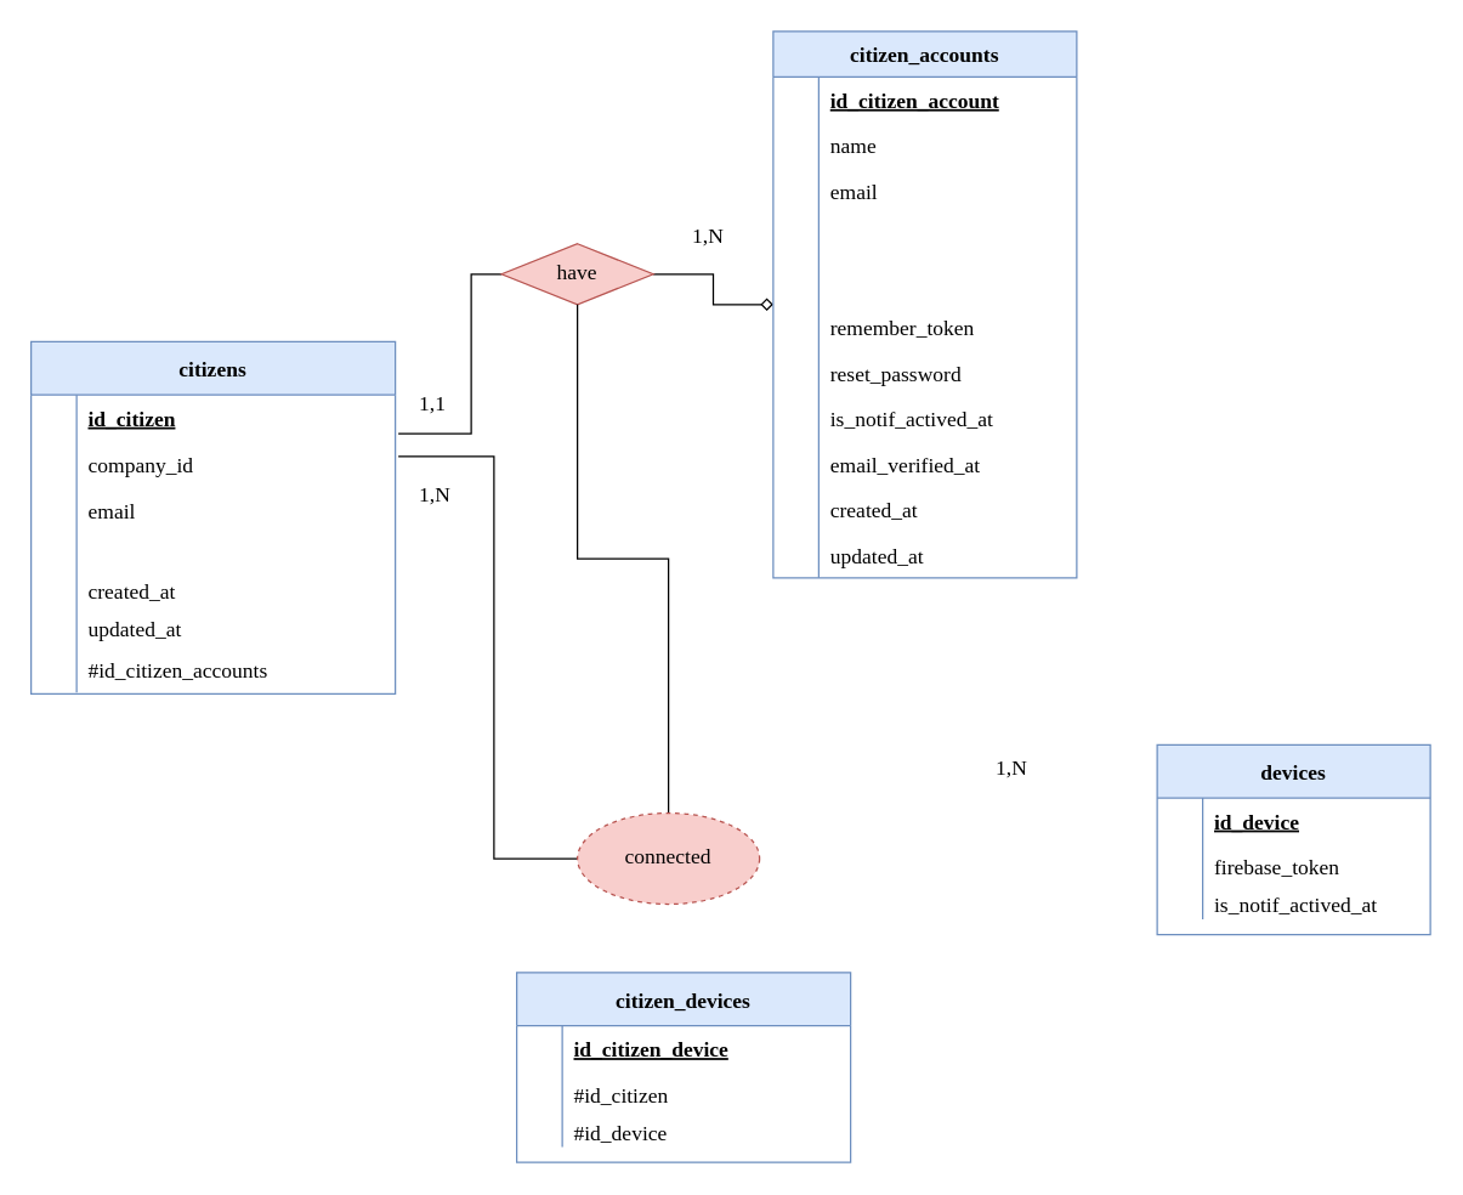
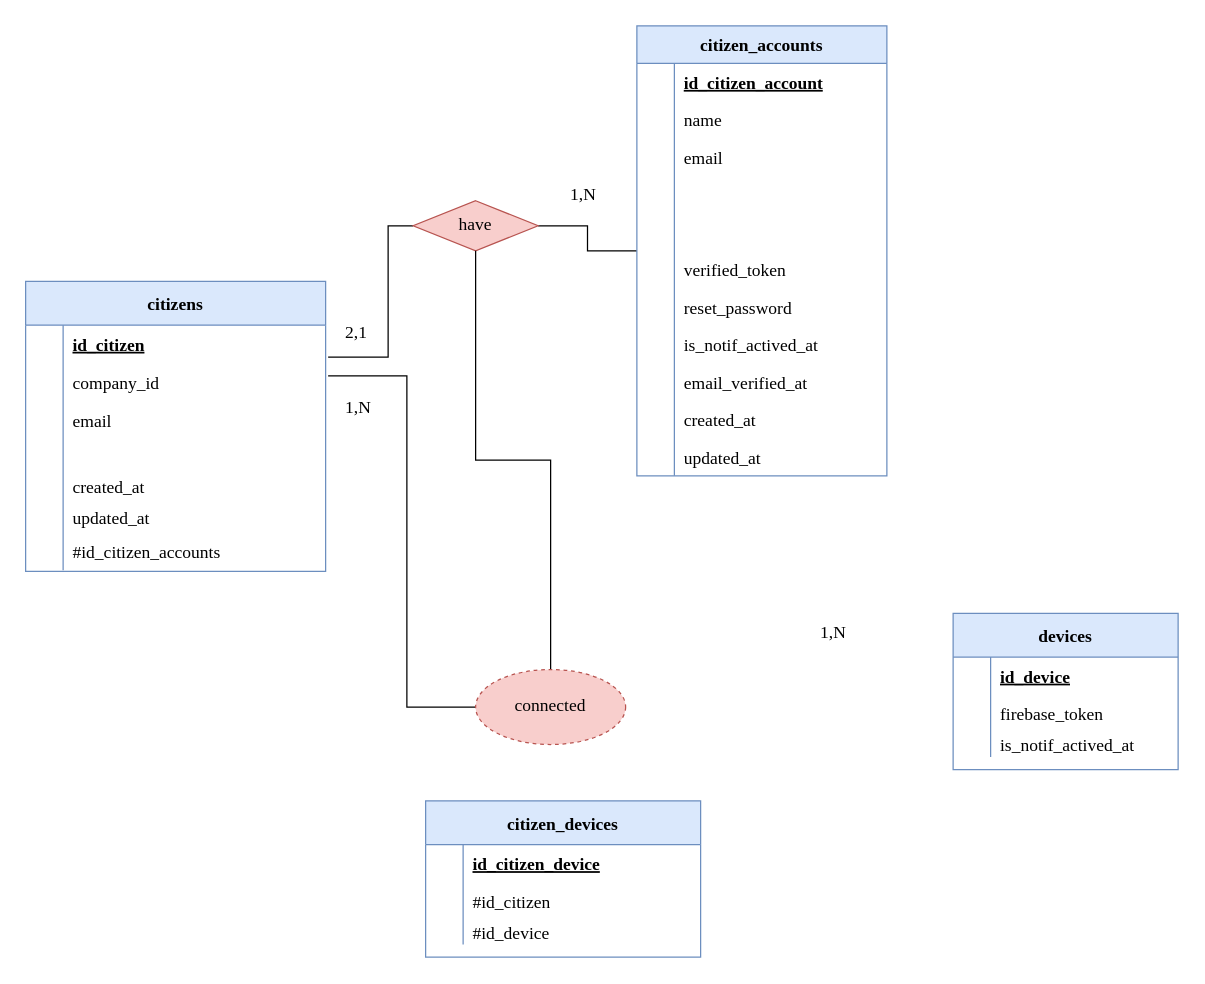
- <mxCell id="3" style="edgeStyle=orthogonalEdgeStyle;rounded=0;orthogonalLoop=1;jettySize=auto;html=1;fontFamily=Verdana;fontSize=14;endArrow=diamond;endFill=0;" parent="1" source="4" target="16" edge="1"><mxGeometry relative="1" as="geometry" /></mxCell>
+ <mxCell id="3" style="edgeStyle=orthogonalEdgeStyle;rounded=0;orthogonalLoop=1;jettySize=auto;html=1;fontFamily=Verdana;fontSize=14;endArrow=none;endFill=0;" parent="1" source="4" target="16" edge="1"><mxGeometry relative="1" as="geometry" /></mxCell>
- <mxCell id="32" value="remember_token" style="shape=partialRectangle;connectable=0;fillColor=none;top=0;left=0;bottom=0;right=0;align=left;spacingLeft=6;overflow=hidden;fontSize=14;fontFamily=Verdana;" parent="30" vertex="1"><mxGeometry x="30" width="170" height="30" as="geometry"><mxRectangle width="170" height="30" as="alternateBounds" /></mxGeometry></mxCell>
+ <mxCell id="32" value="verified_token" style="shape=partialRectangle;connectable=0;fillColor=none;top=0;left=0;bottom=0;right=0;align=left;spacingLeft=6;overflow=hidden;fontSize=14;fontFamily=Verdana;" parent="30" vertex="1"><mxGeometry x="30" width="170" height="30" as="geometry"><mxRectangle width="170" height="30" as="alternateBounds" /></mxGeometry></mxCell>
- <mxCell id="50" value="1,1&#10;" style="text;strokeColor=none;fillColor=none;spacingLeft=4;spacingRight=4;overflow=hidden;rotatable=0;points=[[0,0.5],[1,0.5]];portConstraint=eastwest;fontSize=14;fontFamily=Verdana;" parent="1" vertex="1"><mxGeometry x="270" y="250" width="40" height="30" as="geometry" /></mxCell>
+ <mxCell id="50" value="2,1&#10;" style="text;strokeColor=none;fillColor=none;spacingLeft=4;spacingRight=4;overflow=hidden;rotatable=0;points=[[0,0.5],[1,0.5]];portConstraint=eastwest;fontSize=14;fontFamily=Verdana;" parent="1" vertex="1"><mxGeometry x="270" y="250" width="40" height="30" as="geometry" /></mxCell>
